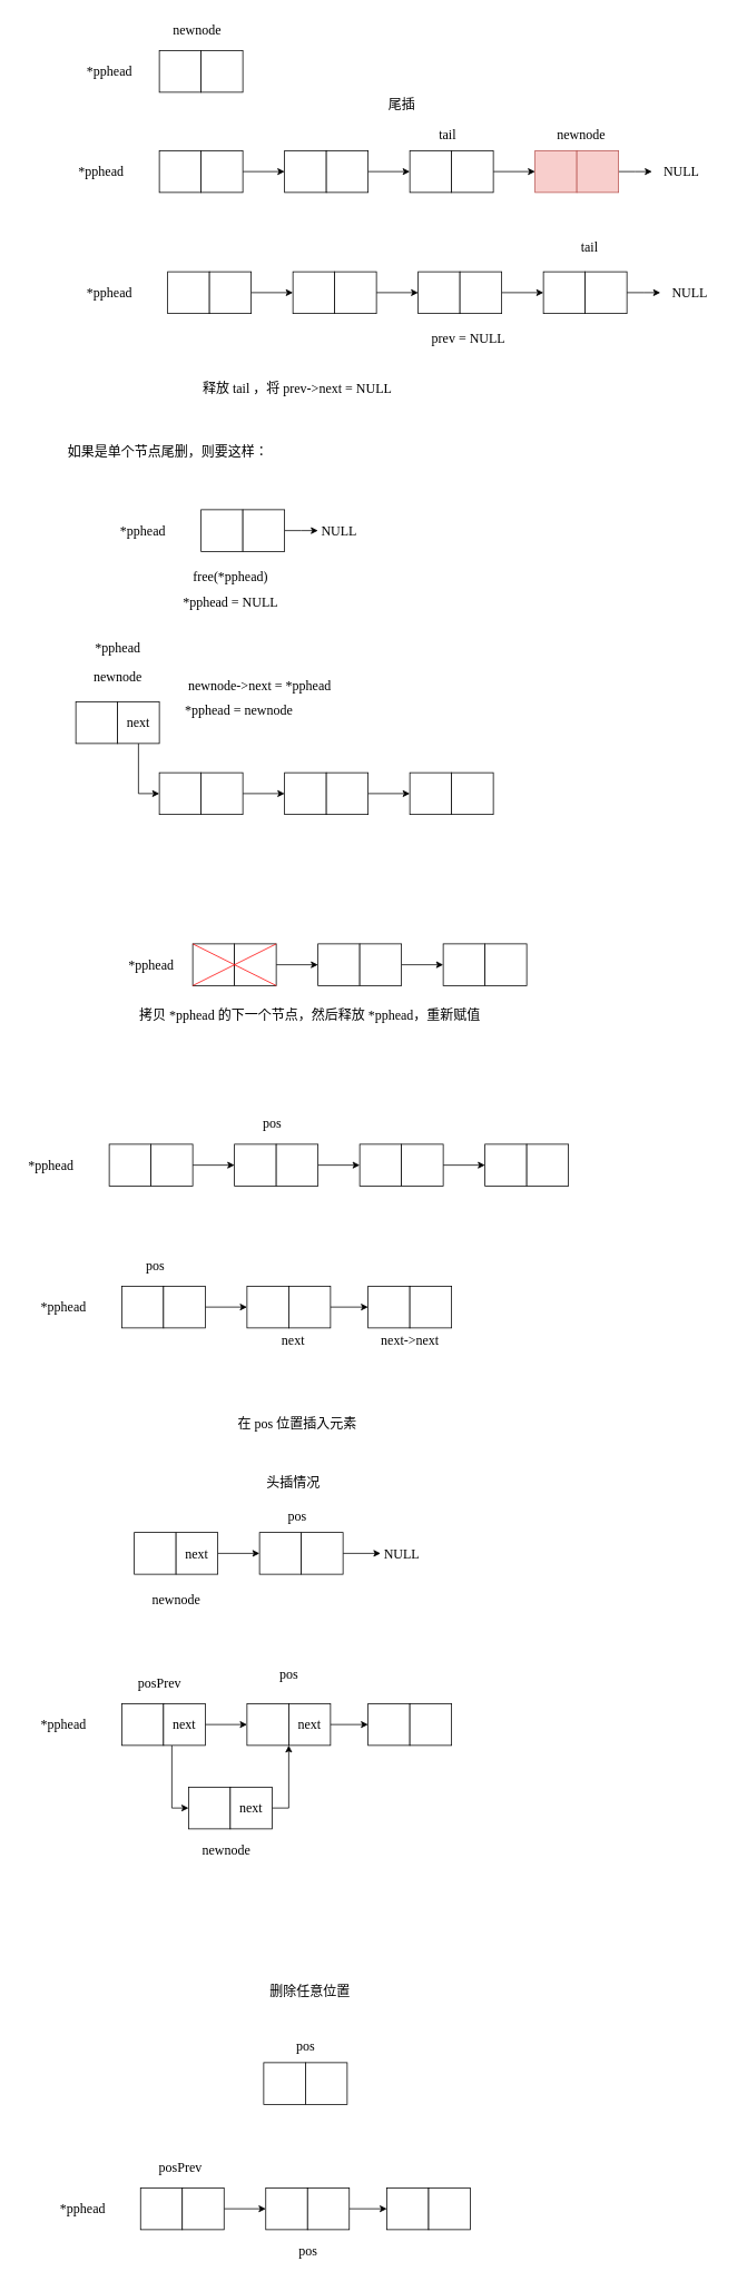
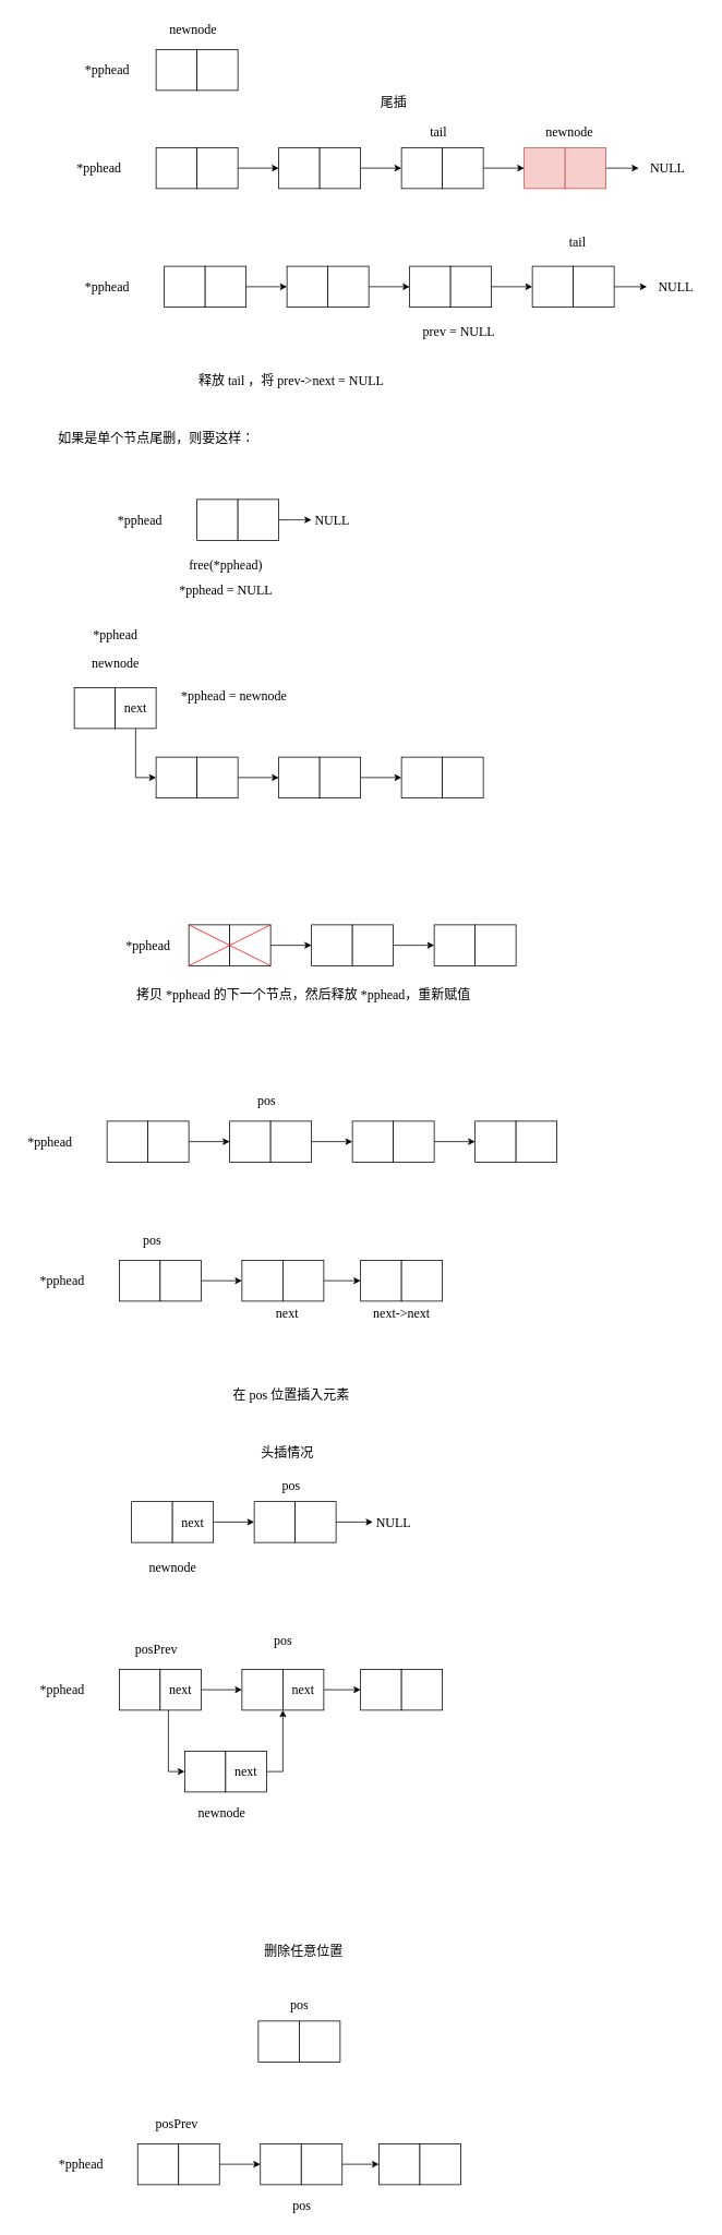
- <mxCell id="40" value="如果是单个节点尾删，则要这样：" style="text;html=1;align=center;verticalAlign=middle;resizable=0;points=[];autosize=1;strokeColor=none;fillColor=none;fontSize=16;fontFamily=Comic Sans MS;" vertex="1" parent="1"><mxGeometry x="70" y="525" width="260" height="30" as="geometry" /></mxCell>
+ <mxCell id="40" value="如果是单个节点尾删，则要这样：" style="text;html=1;align=center;verticalAlign=middle;resizable=0;points=[];autosize=1;strokeColor=none;fillColor=none;fontSize=16;fontFamily=Comic Sans MS;" vertex="1" parent="1"><mxGeometry x="60" y="520" width="260" height="30" as="geometry" /></mxCell>
- <mxCell id="61" value="newnode-&amp;gt;next = *pphead" style="text;html=1;align=center;verticalAlign=middle;resizable=0;points=[];autosize=1;strokeColor=none;fillColor=none;fontSize=16;fontFamily=Comic Sans MS;" vertex="1" parent="1"><mxGeometry x="205" y="805" width="210" height="30" as="geometry" /></mxCell>
